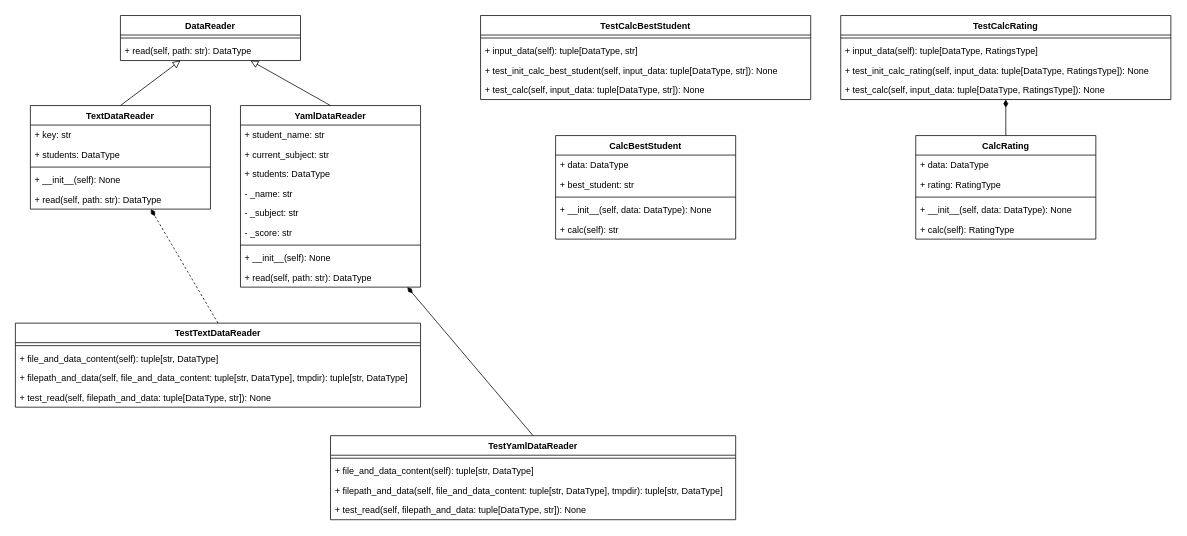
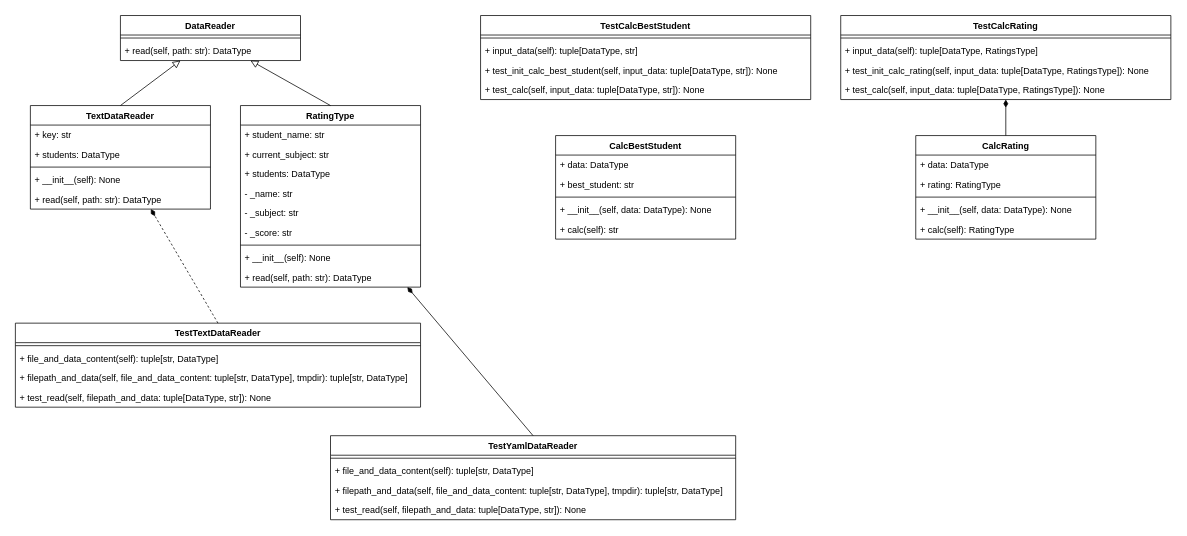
- <mxCell id="24" value="YamlDataReader" style="swimlane;fontStyle=1;align=center;verticalAlign=top;childLayout=stackLayout;horizontal=1;startSize=26;horizontalStack=0;resizeParent=1;resizeParentMax=0;resizeLast=0;collapsible=1;marginBottom=0;" vertex="1" parent="1"><mxGeometry x="320" y="140" width="240" height="242" as="geometry" /></mxCell>
+ <mxCell id="24" value="RatingType" style="swimlane;fontStyle=1;align=center;verticalAlign=top;childLayout=stackLayout;horizontal=1;startSize=26;horizontalStack=0;resizeParent=1;resizeParentMax=0;resizeLast=0;collapsible=1;marginBottom=0;" vertex="1" parent="1"><mxGeometry x="320" y="140" width="240" height="242" as="geometry" /></mxCell>
